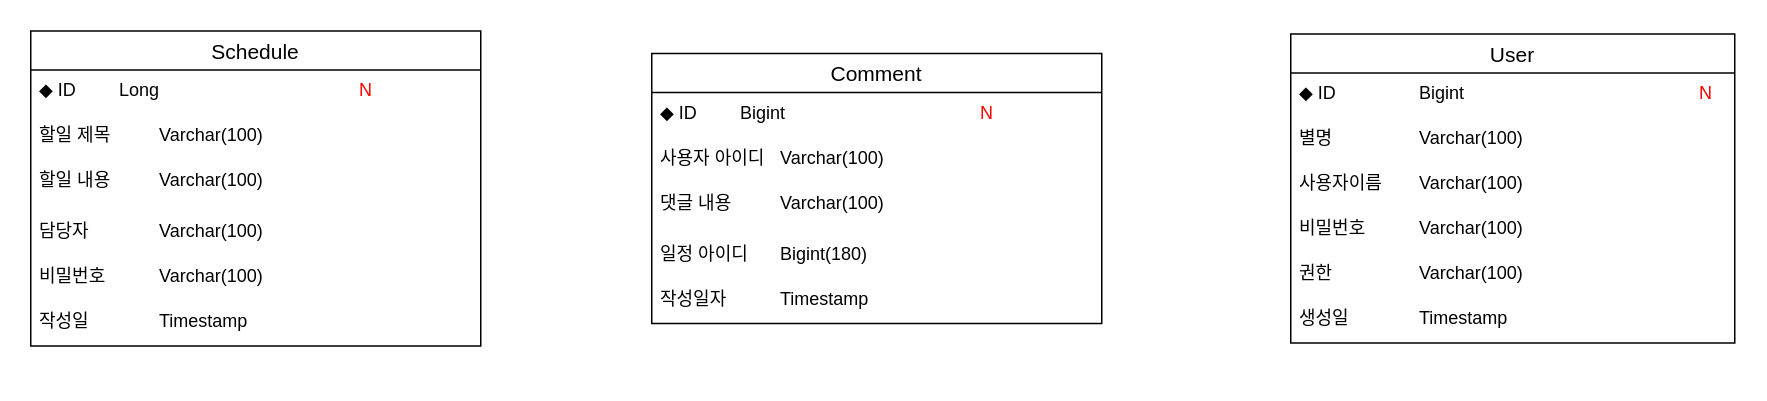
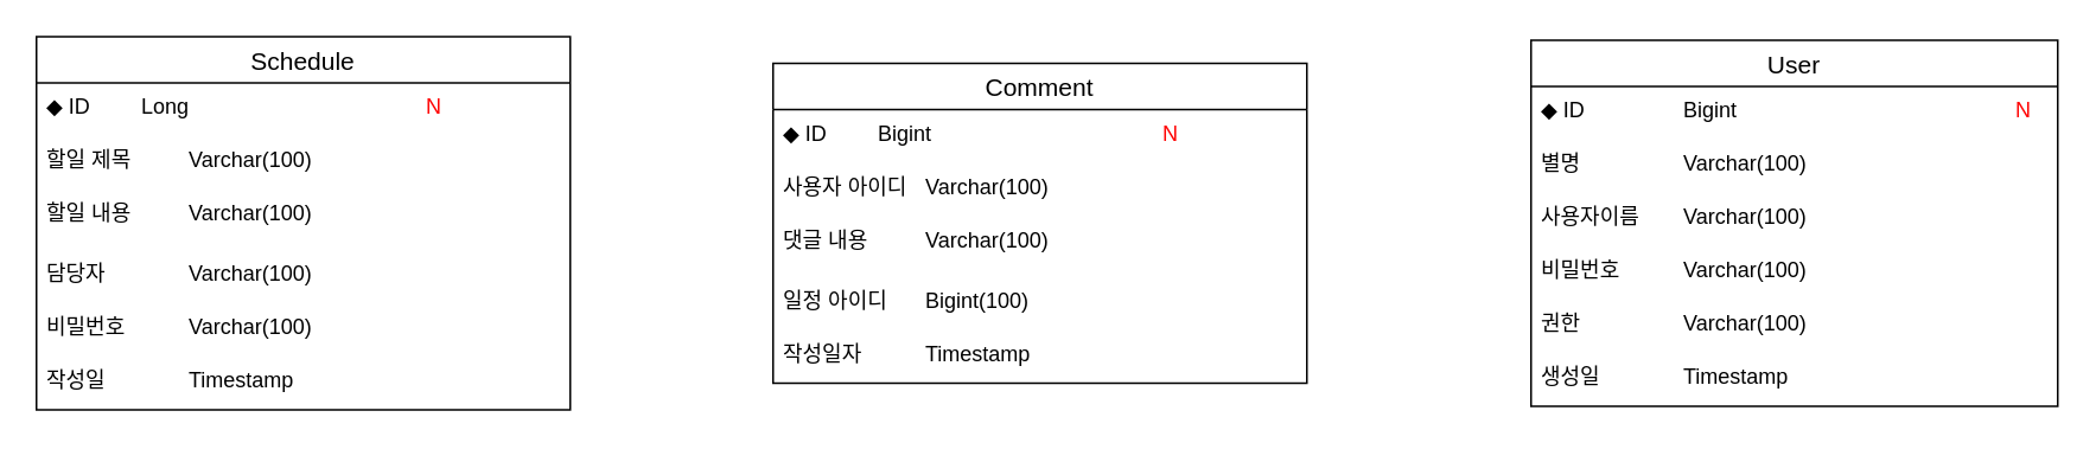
- <mxCell id="15" value="일정 아이디 &lt;span style=&quot;white-space: pre;&quot;&gt;&#09;&lt;/span&gt;Bigint(180)" style="text;strokeColor=none;fillColor=none;spacingLeft=4;spacingRight=4;overflow=hidden;rotatable=0;points=[[0,0.5],[1,0.5]];portConstraint=eastwest;fontSize=12;whiteSpace=wrap;html=1;" vertex="1" parent="11"><mxGeometry y="120" width="300" height="30" as="geometry" /></mxCell>
+ <mxCell id="15" value="일정 아이디 &lt;span style=&quot;white-space: pre;&quot;&gt;&#09;&lt;/span&gt;Bigint(100)" style="text;strokeColor=none;fillColor=none;spacingLeft=4;spacingRight=4;overflow=hidden;rotatable=0;points=[[0,0.5],[1,0.5]];portConstraint=eastwest;fontSize=12;whiteSpace=wrap;html=1;" vertex="1" parent="11"><mxGeometry y="120" width="300" height="30" as="geometry" /></mxCell>
